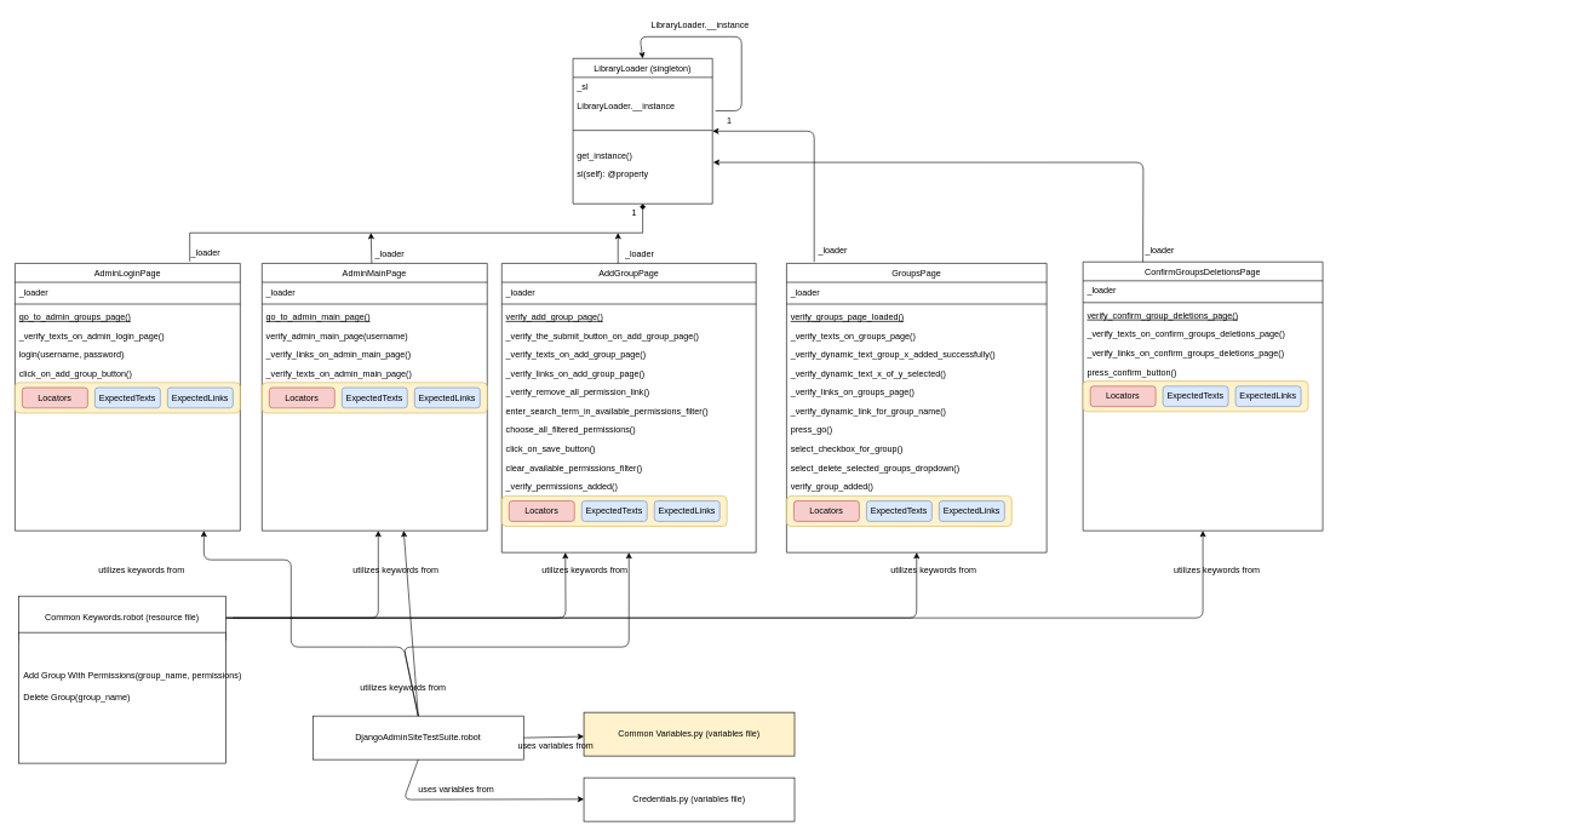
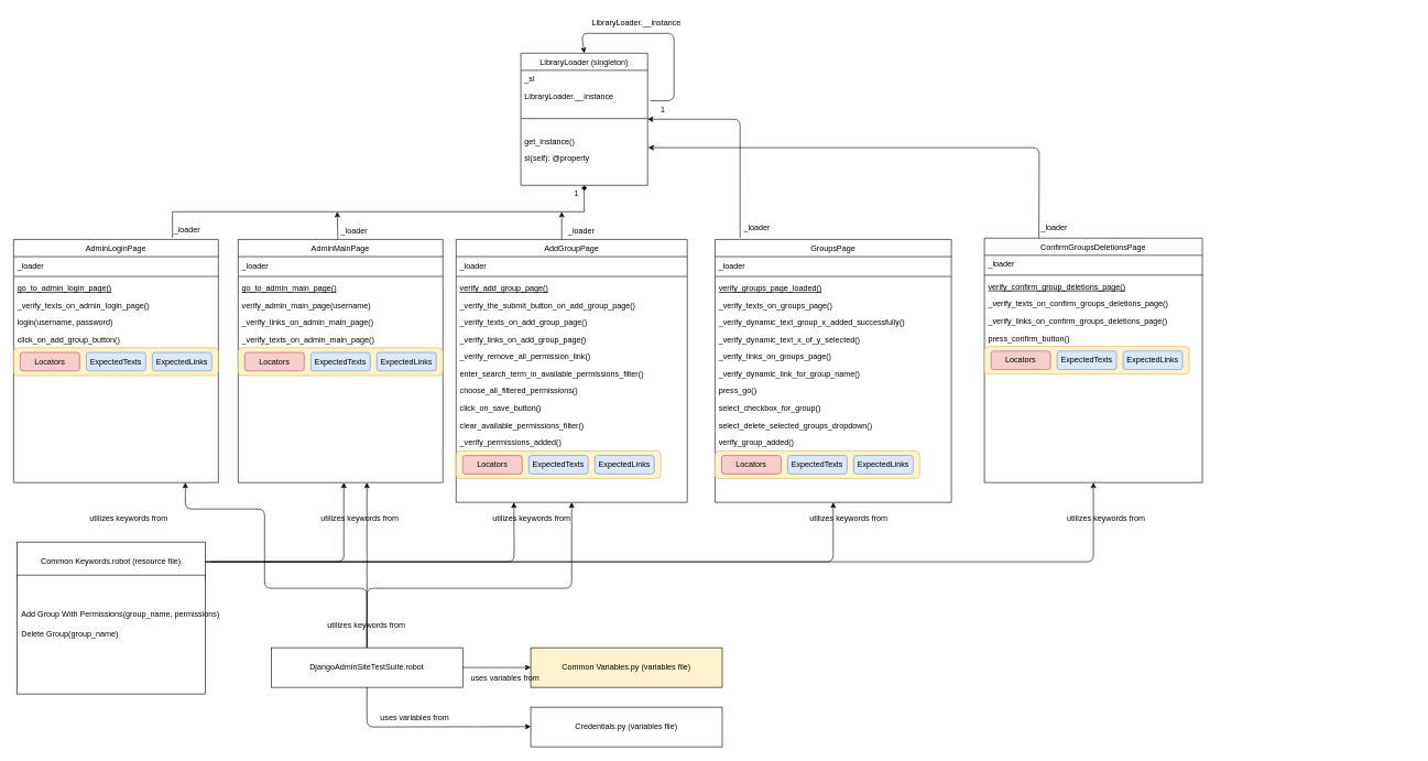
- <mxCell id="5" value="go_to_admin_groups_page()" style="text;align=left;verticalAlign=top;spacingLeft=4;spacingRight=4;overflow=hidden;rotatable=0;points=[[0,0.5],[1,0.5]];portConstraint=eastwest;fontStyle=4" parent="2" vertex="1"><mxGeometry y="60" width="310" height="26" as="geometry" /></mxCell>
+ <mxCell id="5" value="go_to_admin_login_page()" style="text;align=left;verticalAlign=top;spacingLeft=4;spacingRight=4;overflow=hidden;rotatable=0;points=[[0,0.5],[1,0.5]];portConstraint=eastwest;fontStyle=4" parent="2" vertex="1"><mxGeometry y="60" width="310" height="26" as="geometry" /></mxCell>
- <mxCell id="98" value="DjangoAdminSiteTestSuite.robot" style="rounded=0;whiteSpace=wrap;html=1;" parent="1" vertex="1"><mxGeometry x="430" y="985" width="290" height="60" as="geometry" /></mxCell>
+ <mxCell id="98" value="DjangoAdminSiteTestSuite.robot" style="rounded=0;whiteSpace=wrap;html=1;" parent="1" vertex="1"><mxGeometry x="410" y="980" width="290" height="60" as="geometry" /></mxCell>
